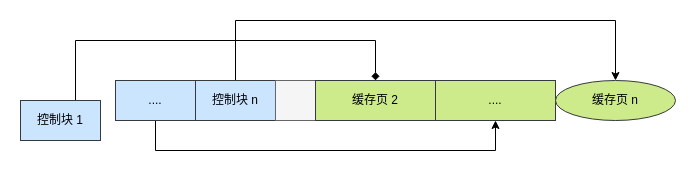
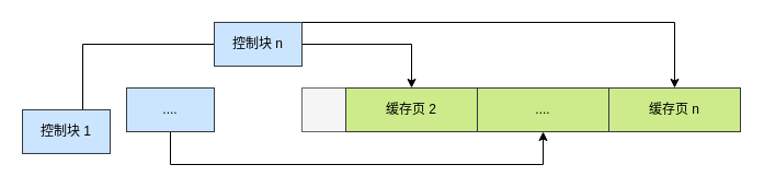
- <mxCell id="2" style="edgeStyle=orthogonalEdgeStyle;rounded=0;orthogonalLoop=1;jettySize=auto;html=1;entryX=0.5;entryY=0;entryDx=0;entryDy=0;endArrow=diamond;" edge="1" parent="1" source="3" target="9"><mxGeometry relative="1" as="geometry"><Array as="points"><mxPoint x="75" y="40" /><mxPoint x="375" y="40" /></Array></mxGeometry></mxCell>
+ <mxCell id="2" style="edgeStyle=orthogonalEdgeStyle;rounded=0;orthogonalLoop=1;jettySize=auto;html=1;entryX=0.5;entryY=0;entryDx=0;entryDy=0;" edge="1" parent="1" source="3" target="9"><mxGeometry relative="1" as="geometry"><Array as="points"><mxPoint x="75" y="40" /><mxPoint x="375" y="40" /></Array></mxGeometry></mxCell>
- <mxCell id="7" value="控制块 n" style="rounded=0;whiteSpace=wrap;html=1;fillColor=#cce5ff;strokeColor=#36393d;" vertex="1" parent="1"><mxGeometry x="195" y="80" width="80" height="40" as="geometry" /></mxCell>
+ <mxCell id="7" value="控制块 n" style="rounded=0;whiteSpace=wrap;html=1;fillColor=#cce5ff;strokeColor=#36393d;" vertex="1" parent="1"><mxGeometry x="195" y="20" width="80" height="40" as="geometry" /></mxCell>
- <mxCell id="11" value="缓存页 n" style="ellipse;whiteSpace=wrap;html=1;fillColor=#cdeb8b;strokeColor=#36393d;" vertex="1" parent="1"><mxGeometry x="555" y="80" width="120" height="40" as="geometry" /></mxCell>
+ <mxCell id="11" value="缓存页 n" style="rounded=0;whiteSpace=wrap;html=1;fillColor=#cdeb8b;strokeColor=#36393d;" vertex="1" parent="1"><mxGeometry x="555" y="80" width="120" height="40" as="geometry" /></mxCell>
